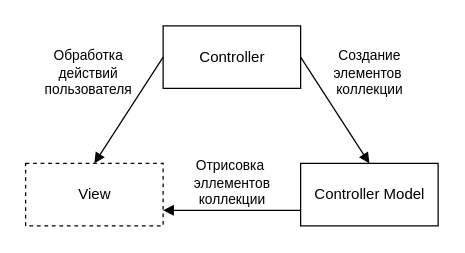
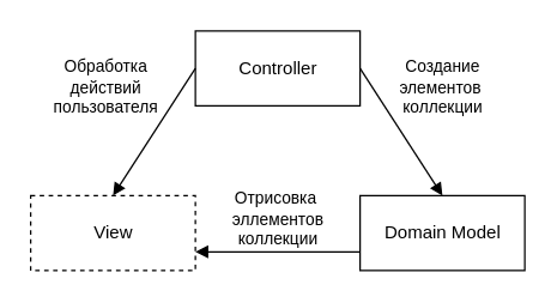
- <mxCell id="4" value="Controller Model" style="html=1;" vertex="1" parent="1"><mxGeometry x="240" y="130" width="110" height="50" as="geometry" /></mxCell>
+ <mxCell id="4" value="Domain Model" style="html=1;" vertex="1" parent="1"><mxGeometry x="240" y="130" width="110" height="50" as="geometry" /></mxCell>
